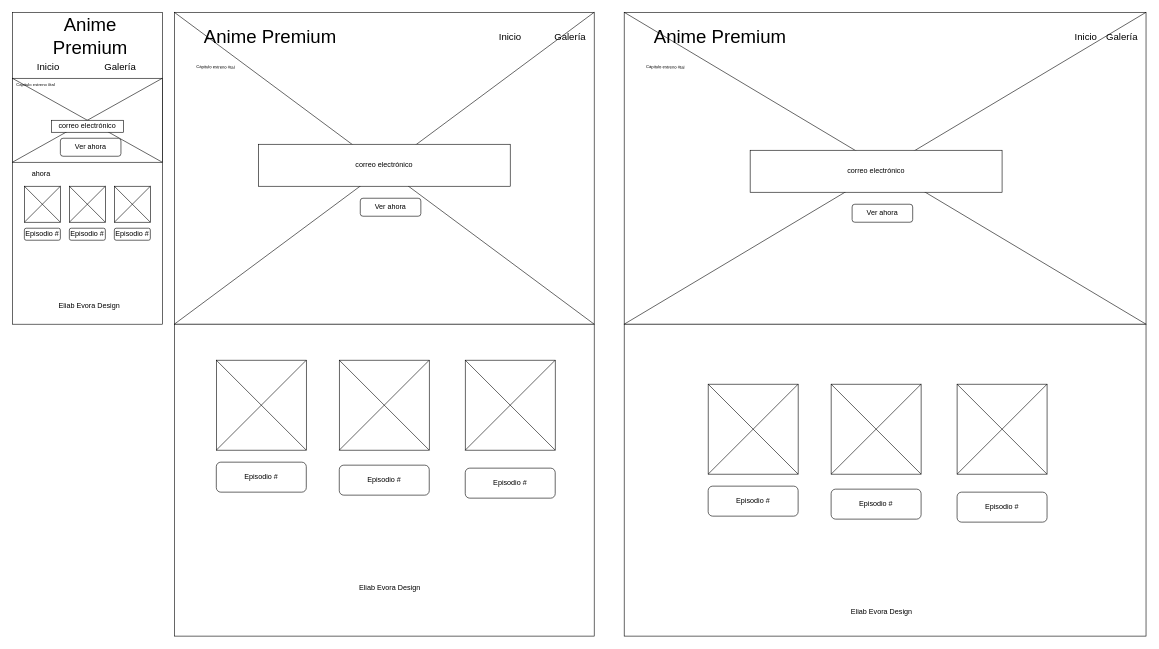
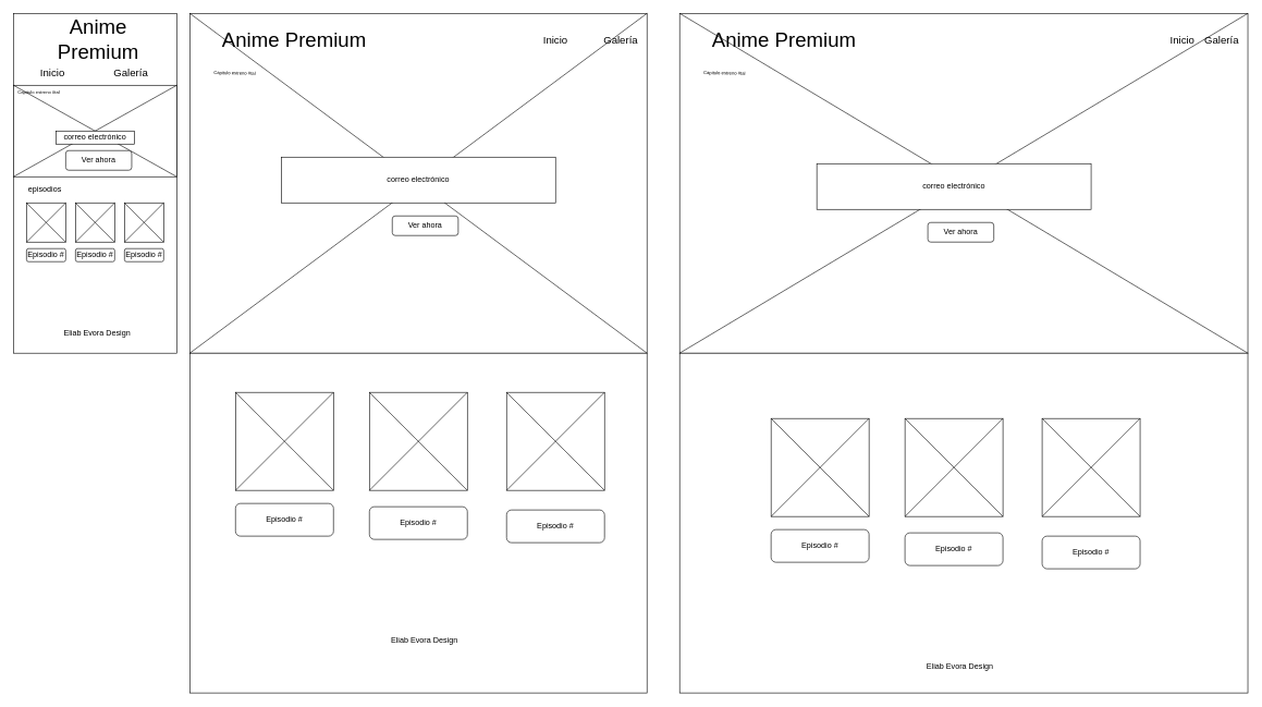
- <mxCell id="22" value="ahora&amp;nbsp;" style="text;html=1;strokeColor=none;fillColor=none;align=center;verticalAlign=middle;whiteSpace=wrap;rounded=0;" vertex="1" parent="1"><mxGeometry x="25" y="280" width="90" height="20" as="geometry" /></mxCell>
+ <mxCell id="22" value="episodios&amp;nbsp;" style="text;html=1;strokeColor=none;fillColor=none;align=center;verticalAlign=middle;whiteSpace=wrap;rounded=0;" vertex="1" parent="1"><mxGeometry x="25" y="280" width="90" height="20" as="geometry" /></mxCell>
